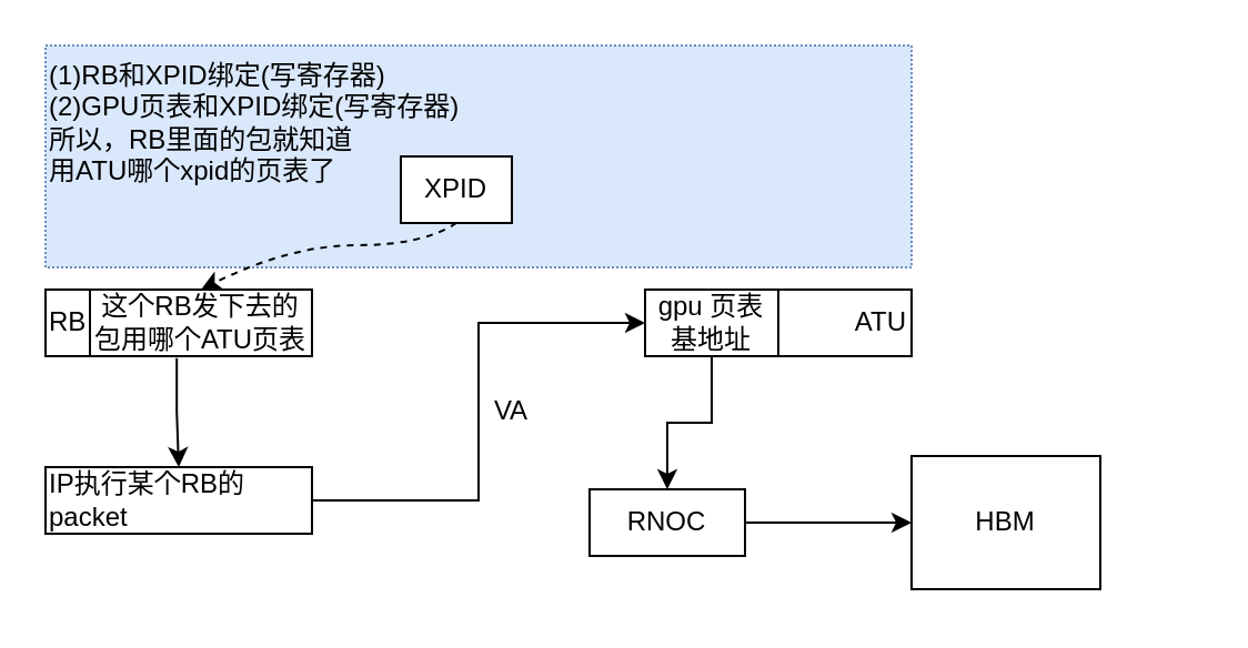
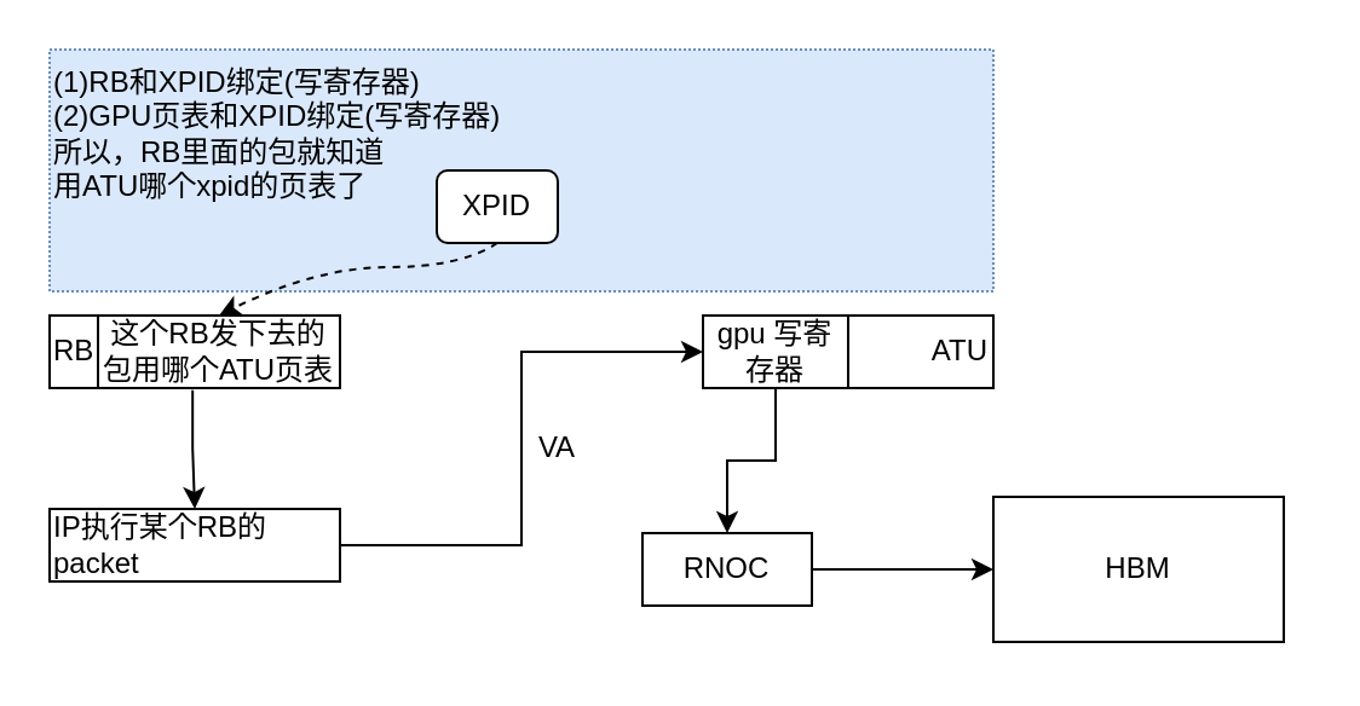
- <mxCell id="4" value="XPID" style="rounded=0;whiteSpace=wrap;html=1;" vertex="1" parent="3"><mxGeometry x="160" width="50" height="30" as="geometry" /></mxCell>
+ <mxCell id="4" value="XPID" style="whiteSpace=wrap;html=1;rounded=1;" vertex="1" parent="3"><mxGeometry x="160" width="50" height="30" as="geometry" /></mxCell>
- <mxCell id="7" value="gpu 页表基地址" style="rounded=0;whiteSpace=wrap;html=1;" vertex="1" parent="3"><mxGeometry x="270" y="60" width="60" height="30" as="geometry" /></mxCell>
+ <mxCell id="7" value="gpu 写寄存器" style="rounded=0;whiteSpace=wrap;html=1;" vertex="1" parent="3"><mxGeometry x="270" y="60" width="60" height="30" as="geometry" /></mxCell>
- <mxCell id="15" value="HBM" style="rounded=0;whiteSpace=wrap;html=1;" vertex="1" parent="3"><mxGeometry x="390" y="135" width="85" height="60" as="geometry" /></mxCell>
+ <mxCell id="15" value="HBM" style="rounded=0;whiteSpace=wrap;html=1;" vertex="1" parent="3"><mxGeometry x="390" y="135" width="120" height="60" as="geometry" /></mxCell>
